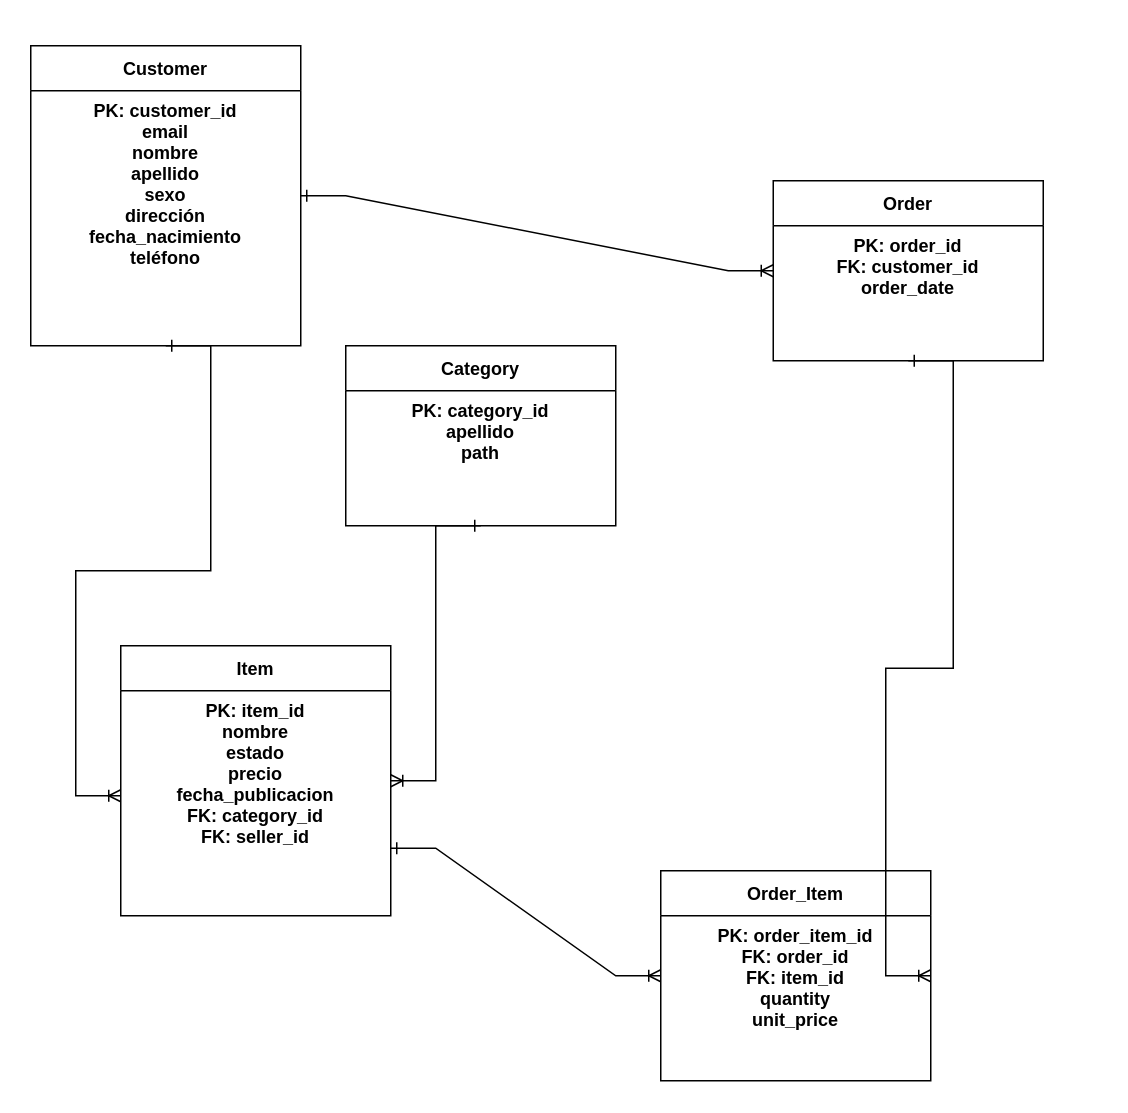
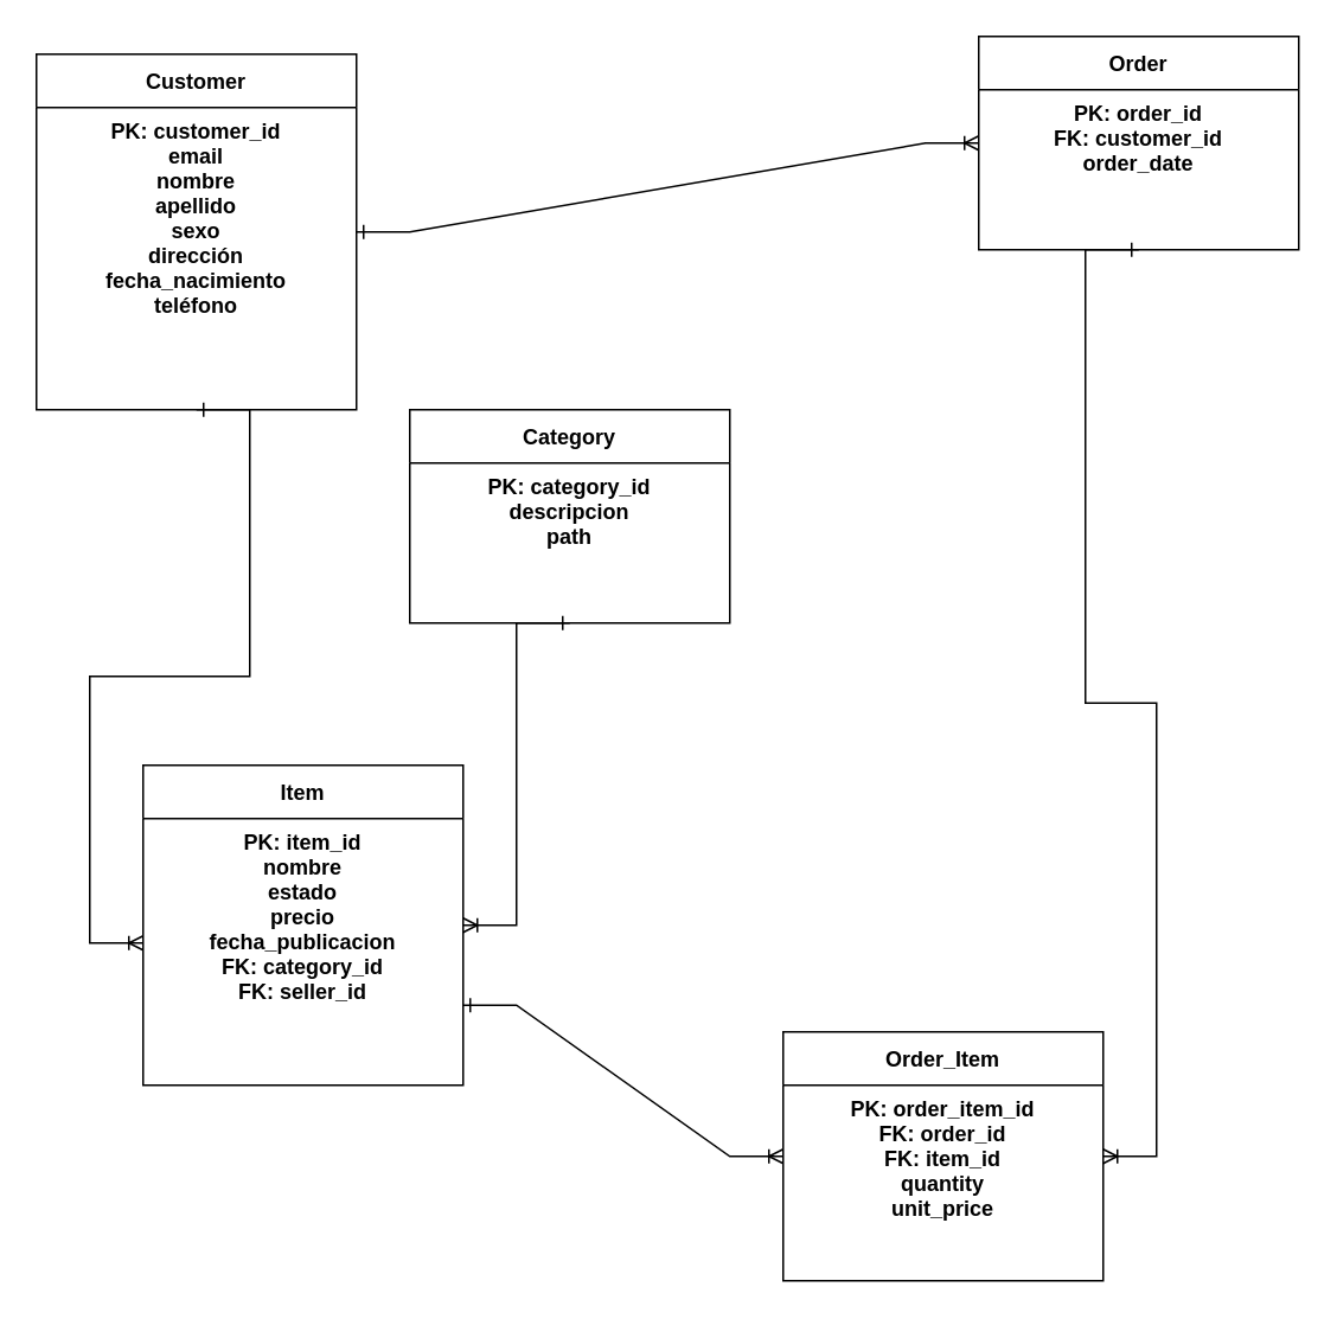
- <mxCell id="3" value="&#10;&#10;&#10;&#10;Order&#10;&#10;PK: order_id&#10;FK: customer_id&#10;order_date" style="shape=table;startSize=30;container=1;collapsible=1;childLayout=tableLayout;fixedRows=1;rowLines=0;fontStyle=1;align=center;resizeLast=1;" parent="1" vertex="1"><mxGeometry x="515" y="120" width="180" height="120" as="geometry" /></mxCell>
+ <mxCell id="3" value="&#10;&#10;&#10;&#10;Order&#10;&#10;PK: order_id&#10;FK: customer_id&#10;order_date" style="shape=table;startSize=30;container=1;collapsible=1;childLayout=tableLayout;fixedRows=1;rowLines=0;fontStyle=1;align=center;resizeLast=1;" parent="1" vertex="1"><mxGeometry x="550" y="20" width="180" height="120" as="geometry" /></mxCell>
- <mxCell id="6" value="&#10;&#10;&#10;&#10;Category&#10;&#10;PK: category_id&#10;apellido&#10;path" style="shape=table;startSize=30;container=1;collapsible=1;childLayout=tableLayout;fixedRows=1;rowLines=0;fontStyle=1;align=center;resizeLast=1;" parent="1" vertex="1"><mxGeometry x="230" width="180" height="120" as="geometry" y="230" /></mxCell>
+ <mxCell id="6" value="&#10;&#10;&#10;&#10;Category&#10;&#10;PK: category_id&#10;descripcion&#10;path" style="shape=table;startSize=30;container=1;collapsible=1;childLayout=tableLayout;fixedRows=1;rowLines=0;fontStyle=1;align=center;resizeLast=1;" parent="1" vertex="1"><mxGeometry x="230" width="180" height="120" as="geometry" y="230" /></mxCell>
